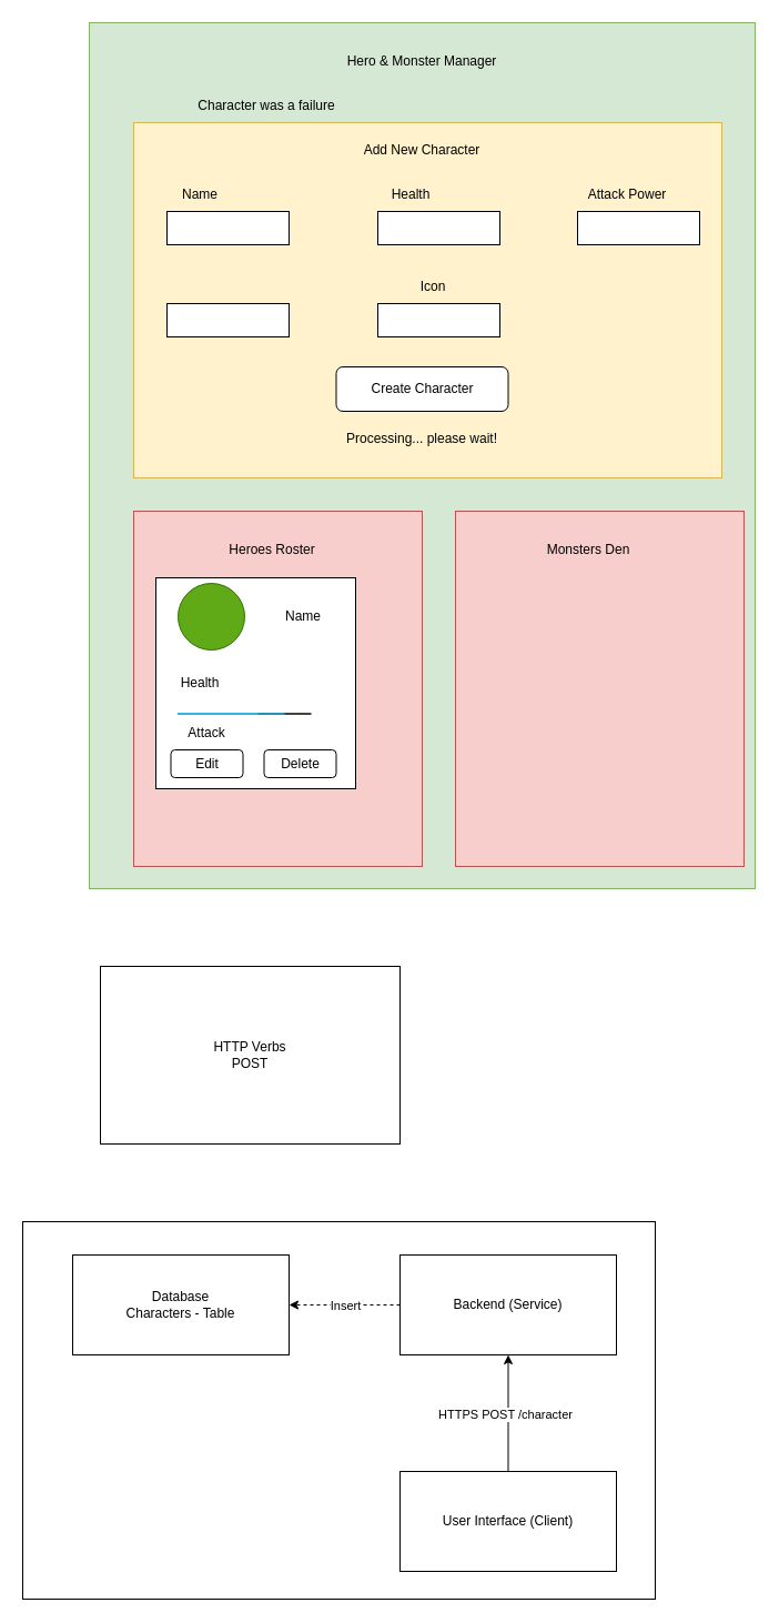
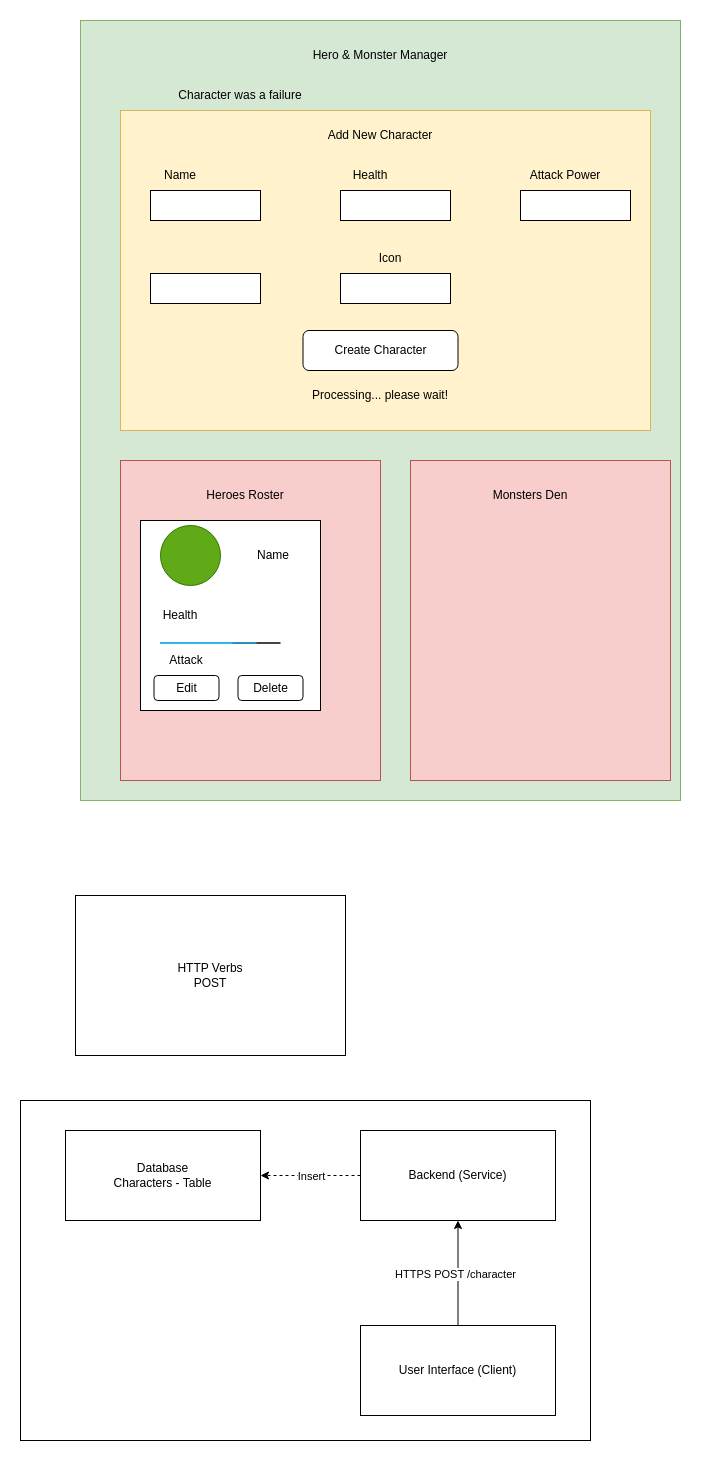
- <mxCell id="30" value="HTTP Verbs&lt;div&gt;POST&lt;/div&gt;" style="rounded=0;whiteSpace=wrap;html=1;" parent="1" vertex="1"><mxGeometry x="90" y="870" width="270" height="160" as="geometry" /></mxCell>
+ <mxCell id="30" value="HTTP Verbs&lt;div&gt;POST&lt;/div&gt;" style="rounded=0;whiteSpace=wrap;html=1;" parent="1" vertex="1"><mxGeometry x="75" y="895" width="270" height="160" as="geometry" /></mxCell>
